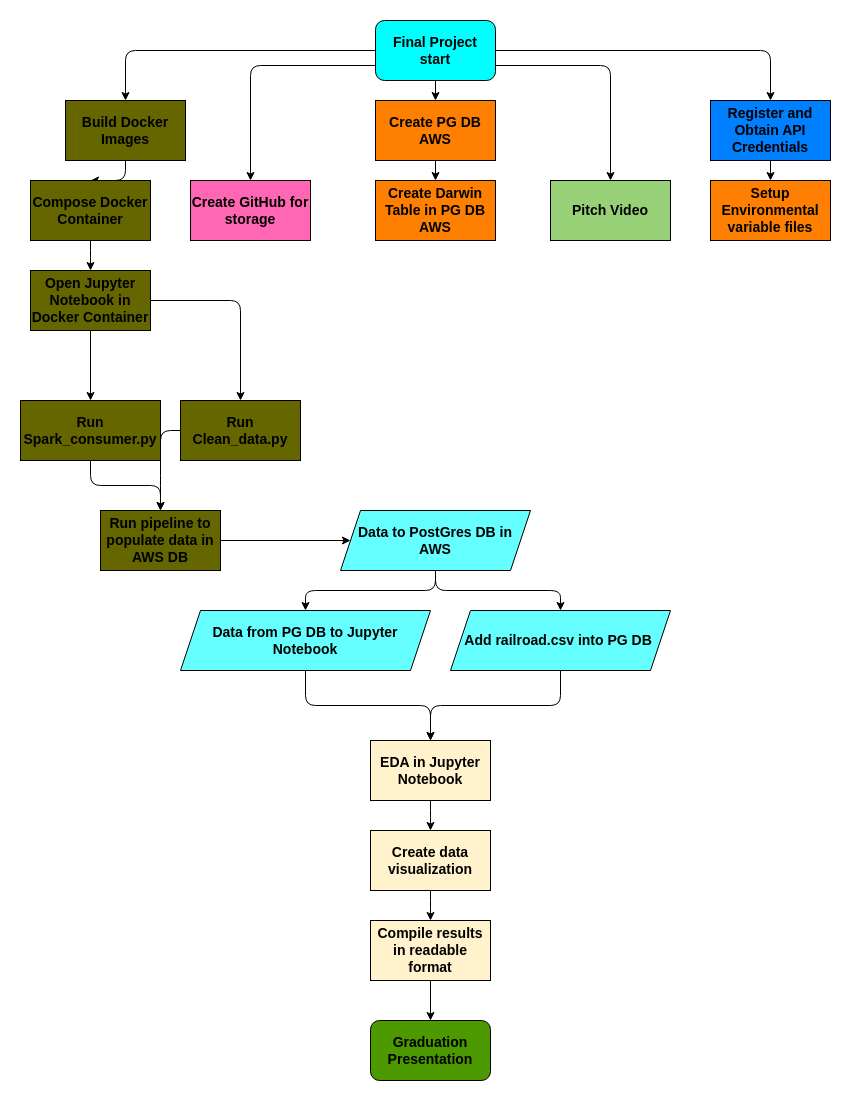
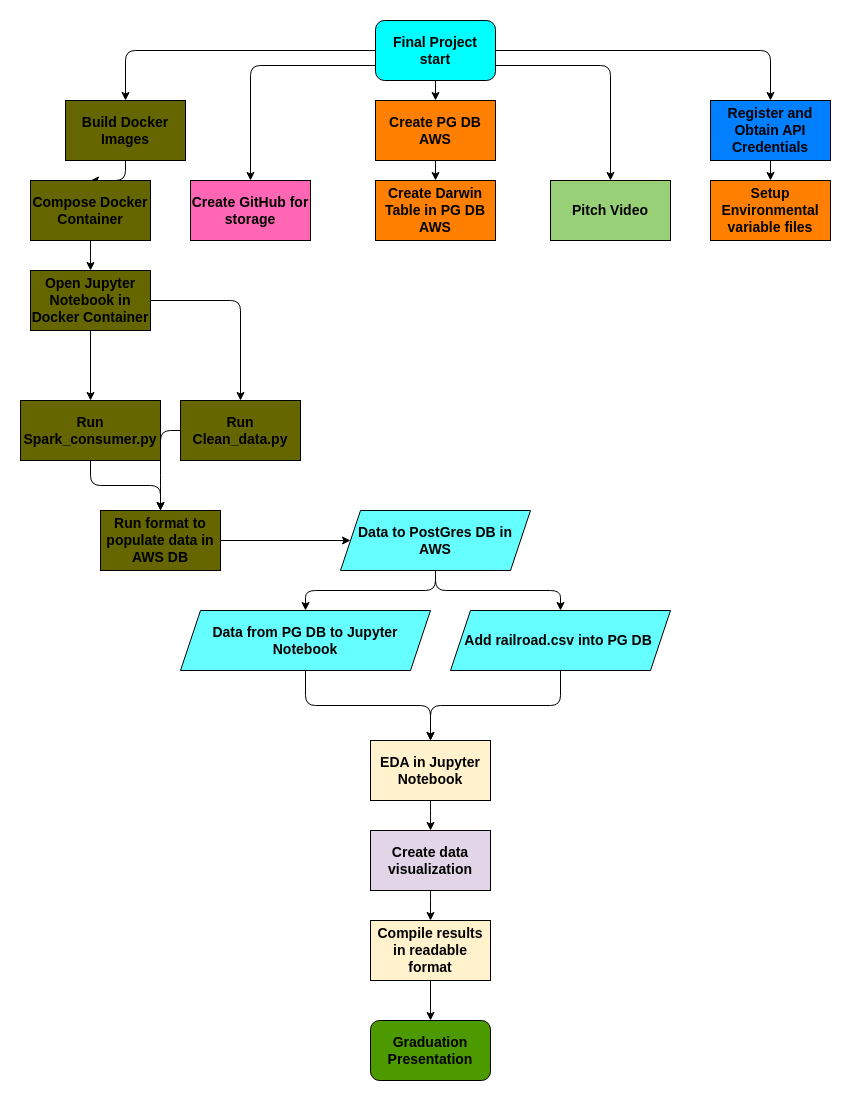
- <mxCell id="26" value="&lt;b&gt;&lt;font style=&quot;font-size: 14px;&quot;&gt;Run pipeline to populate data in AWS DB&lt;/font&gt;&lt;/b&gt;" style="rounded=0;whiteSpace=wrap;html=1;fillColor=#666600;" vertex="1" parent="1"><mxGeometry x="100" y="510" width="120" height="60" as="geometry" /></mxCell>
+ <mxCell id="26" value="&lt;b&gt;&lt;font style=&quot;font-size: 14px;&quot;&gt;Run format to populate data in AWS DB&lt;/font&gt;&lt;/b&gt;" style="rounded=0;whiteSpace=wrap;html=1;fillColor=#666600;" vertex="1" parent="1"><mxGeometry x="100" y="510" width="120" height="60" as="geometry" /></mxCell>
- <mxCell id="30" value="&lt;font style=&quot;font-size: 14px;&quot;&gt;&lt;b&gt;Create data visualization&lt;/b&gt;&lt;/font&gt;" style="rounded=0;whiteSpace=wrap;html=1;fillColor=#FFF2CC;" vertex="1" parent="1"><mxGeometry x="370" y="830" width="120" height="60" as="geometry" /></mxCell>
+ <mxCell id="30" value="&lt;font style=&quot;font-size: 14px;&quot;&gt;&lt;b&gt;Create data visualization&lt;/b&gt;&lt;/font&gt;" style="rounded=0;whiteSpace=wrap;html=1;fillColor=#e1d5e7;" vertex="1" parent="1"><mxGeometry x="370" y="830" width="120" height="60" as="geometry" /></mxCell>
